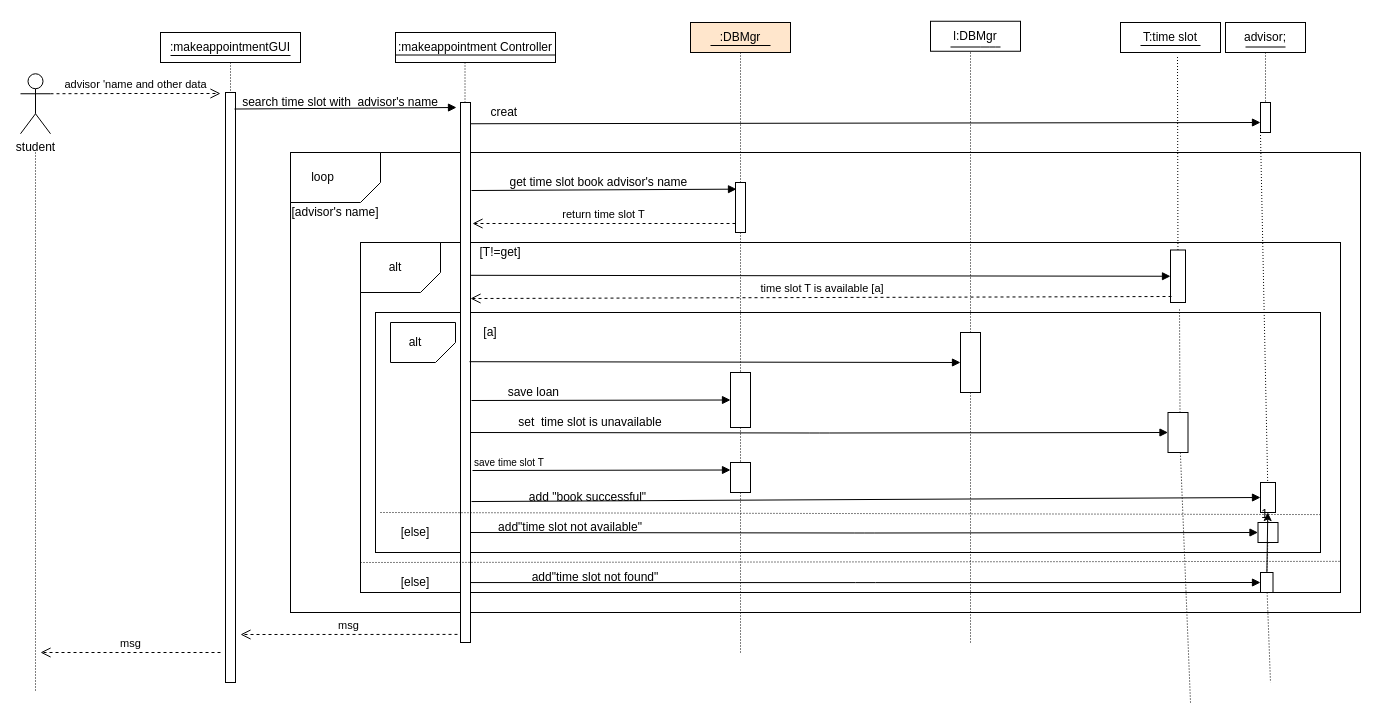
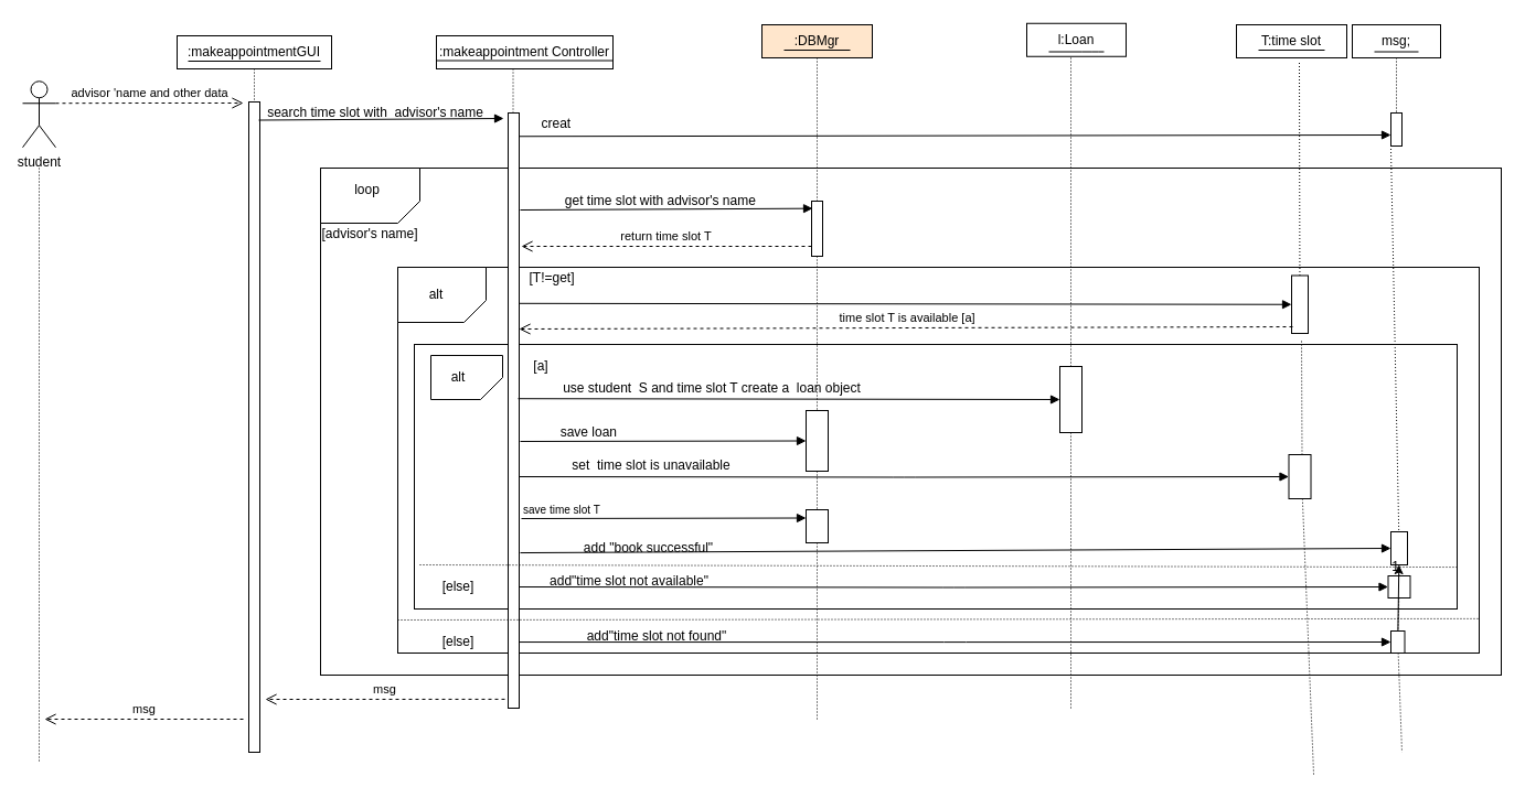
- <mxCell id="5" value="l:DBMgr" style="rounded=0;whiteSpace=wrap;html=1;" parent="1" vertex="1"><mxGeometry x="930" y="20.75" width="90" height="30" as="geometry" /></mxCell>
+ <mxCell id="5" value="l:Loan" style="rounded=0;whiteSpace=wrap;html=1;" parent="1" vertex="1"><mxGeometry x="930" y="20.75" width="90" height="30" as="geometry" /></mxCell>
- <mxCell id="6" value="advisor;" style="rounded=0;whiteSpace=wrap;html=1;" parent="1" vertex="1"><mxGeometry x="1225" y="22" width="80" height="30" as="geometry" /></mxCell>
+ <mxCell id="6" value="msg;" style="rounded=0;whiteSpace=wrap;html=1;" parent="1" vertex="1"><mxGeometry x="1225" y="22" width="80" height="30" as="geometry" /></mxCell>
- <mxCell id="33" value="loop" style="text;html=1;strokeColor=none;fillColor=none;align=center;verticalAlign=middle;whiteSpace=wrap;rounded=0;" parent="1" vertex="1"><mxGeometry x="300" y="162" width="45" height="30" as="geometry" /></mxCell>
+ <mxCell id="33" value="loop" style="text;html=1;strokeColor=none;fillColor=none;align=center;verticalAlign=middle;whiteSpace=wrap;rounded=0;" parent="1" vertex="1"><mxGeometry x="310" y="157" width="45" height="30" as="geometry" /></mxCell>
- <mxCell id="37" value="get time slot book advisor's name&amp;nbsp;" style="text;html=1;strokeColor=none;fillColor=none;align=center;verticalAlign=middle;whiteSpace=wrap;rounded=0;" parent="1" vertex="1"><mxGeometry x="490" y="172" width="220" height="20" as="geometry" /></mxCell>
+ <mxCell id="37" value="get time slot with advisor's name&amp;nbsp;" style="text;html=1;strokeColor=none;fillColor=none;align=center;verticalAlign=middle;whiteSpace=wrap;rounded=0;" parent="1" vertex="1"><mxGeometry x="490" y="172" width="220" height="20" as="geometry" /></mxCell>
+ <mxCell id="60" value="use student &amp;nbsp;S and time slot T create a &amp;nbsp;loan object" style="text;html=1;strokeColor=none;fillColor=none;align=center;verticalAlign=middle;whiteSpace=wrap;rounded=0;" parent="1" vertex="1"><mxGeometry x="490" y="342" width="310" height="20" as="geometry" /></mxCell>
